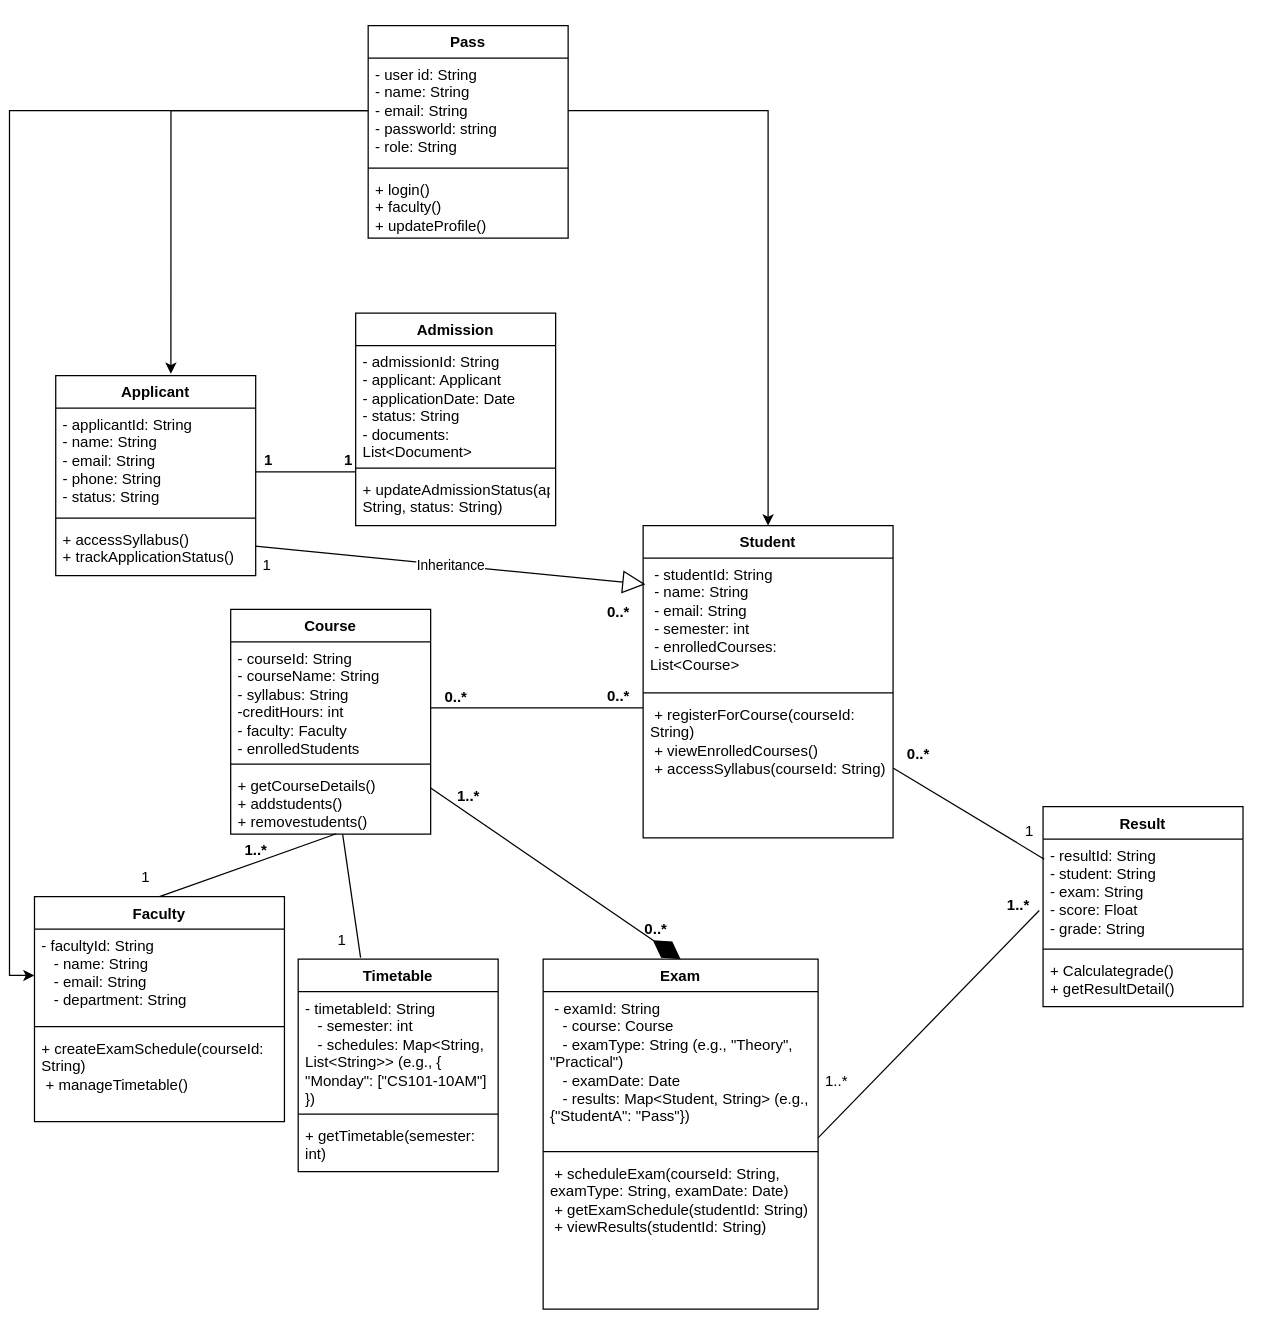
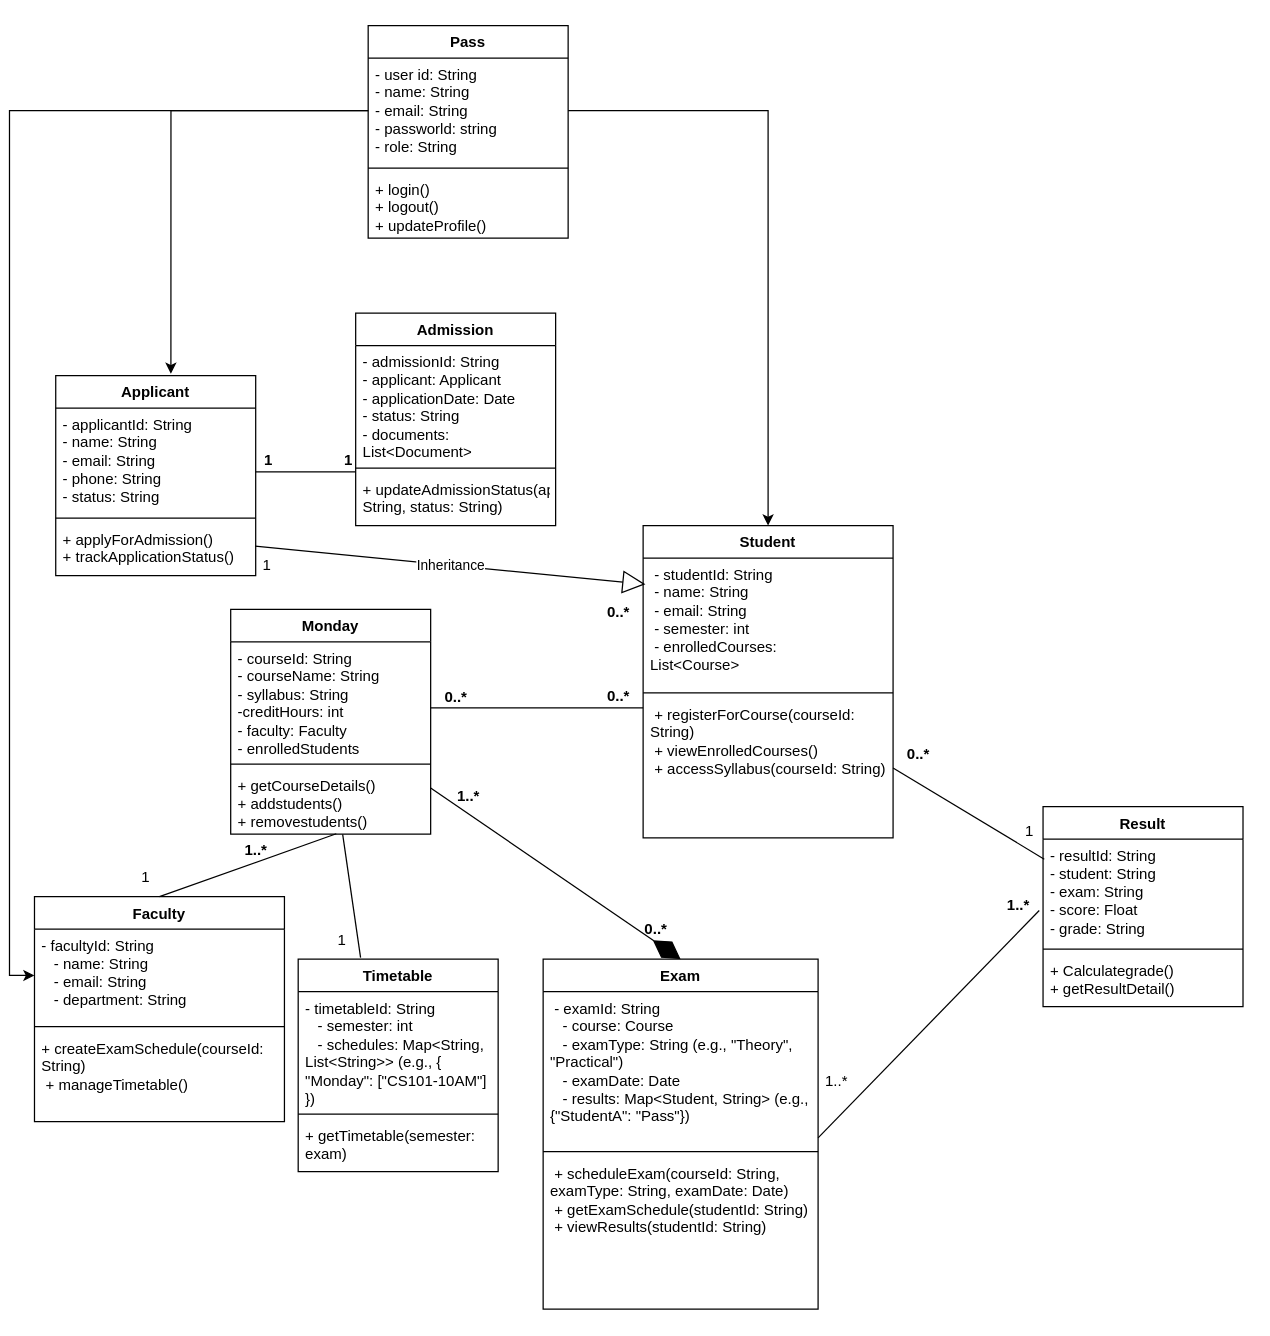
- <mxCell id="58" value="+ login()&lt;div&gt;+ faculty()&lt;/div&gt;&lt;div&gt;+ updateProfile()&lt;/div&gt;" style="text;strokeColor=none;fillColor=none;align=left;verticalAlign=top;spacingLeft=4;spacingRight=4;overflow=hidden;rotatable=0;points=[[0,0.5],[1,0.5]];portConstraint=eastwest;whiteSpace=wrap;html=1;" vertex="1" parent="55"><mxGeometry y="118" width="160" height="52" as="geometry" /></mxCell>
+ <mxCell id="58" value="+ login()&lt;div&gt;+ logout()&lt;/div&gt;&lt;div&gt;+ updateProfile()&lt;/div&gt;" style="text;strokeColor=none;fillColor=none;align=left;verticalAlign=top;spacingLeft=4;spacingRight=4;overflow=hidden;rotatable=0;points=[[0,0.5],[1,0.5]];portConstraint=eastwest;whiteSpace=wrap;html=1;" vertex="1" parent="55"><mxGeometry y="118" width="160" height="52" as="geometry" /></mxCell>
- <mxCell id="5" value="+ accessSyllabus()&lt;br&gt;+ trackApplicationStatus()" style="text;strokeColor=none;fillColor=none;align=left;verticalAlign=top;spacingLeft=4;spacingRight=4;overflow=hidden;rotatable=0;points=[[0,0.5],[1,0.5]];portConstraint=eastwest;whiteSpace=wrap;html=1;" parent="2" vertex="1"><mxGeometry y="118" width="160" height="42" as="geometry" /></mxCell>
+ <mxCell id="5" value="+ applyForAdmission()&lt;br&gt;+ trackApplicationStatus()" style="text;strokeColor=none;fillColor=none;align=left;verticalAlign=top;spacingLeft=4;spacingRight=4;overflow=hidden;rotatable=0;points=[[0,0.5],[1,0.5]];portConstraint=eastwest;whiteSpace=wrap;html=1;" parent="2" vertex="1"><mxGeometry y="118" width="160" height="42" as="geometry" /></mxCell>
- <mxCell id="14" value="Course" style="swimlane;fontStyle=1;align=center;verticalAlign=top;childLayout=stackLayout;horizontal=1;startSize=26;horizontalStack=0;resizeParent=1;resizeParentMax=0;resizeLast=0;collapsible=1;marginBottom=0;whiteSpace=wrap;html=1;" parent="1" vertex="1"><mxGeometry x="177" y="487" width="160" height="180" as="geometry" /></mxCell>
+ <mxCell id="14" value="Monday" style="swimlane;fontStyle=1;align=center;verticalAlign=top;childLayout=stackLayout;horizontal=1;startSize=26;horizontalStack=0;resizeParent=1;resizeParentMax=0;resizeLast=0;collapsible=1;marginBottom=0;whiteSpace=wrap;html=1;" parent="1" vertex="1"><mxGeometry x="177" y="487" width="160" height="180" as="geometry" /></mxCell>
- <mxCell id="21" value="+ getTimetable(semester: int)" style="text;strokeColor=none;fillColor=none;align=left;verticalAlign=top;spacingLeft=4;spacingRight=4;overflow=hidden;rotatable=0;points=[[0,0.5],[1,0.5]];portConstraint=eastwest;whiteSpace=wrap;html=1;" parent="18" vertex="1"><mxGeometry y="128" width="160" height="42" as="geometry" /></mxCell>
+ <mxCell id="21" value="+ getTimetable(semester: exam)" style="text;strokeColor=none;fillColor=none;align=left;verticalAlign=top;spacingLeft=4;spacingRight=4;overflow=hidden;rotatable=0;points=[[0,0.5],[1,0.5]];portConstraint=eastwest;whiteSpace=wrap;html=1;" parent="18" vertex="1"><mxGeometry y="128" width="160" height="42" as="geometry" /></mxCell>
